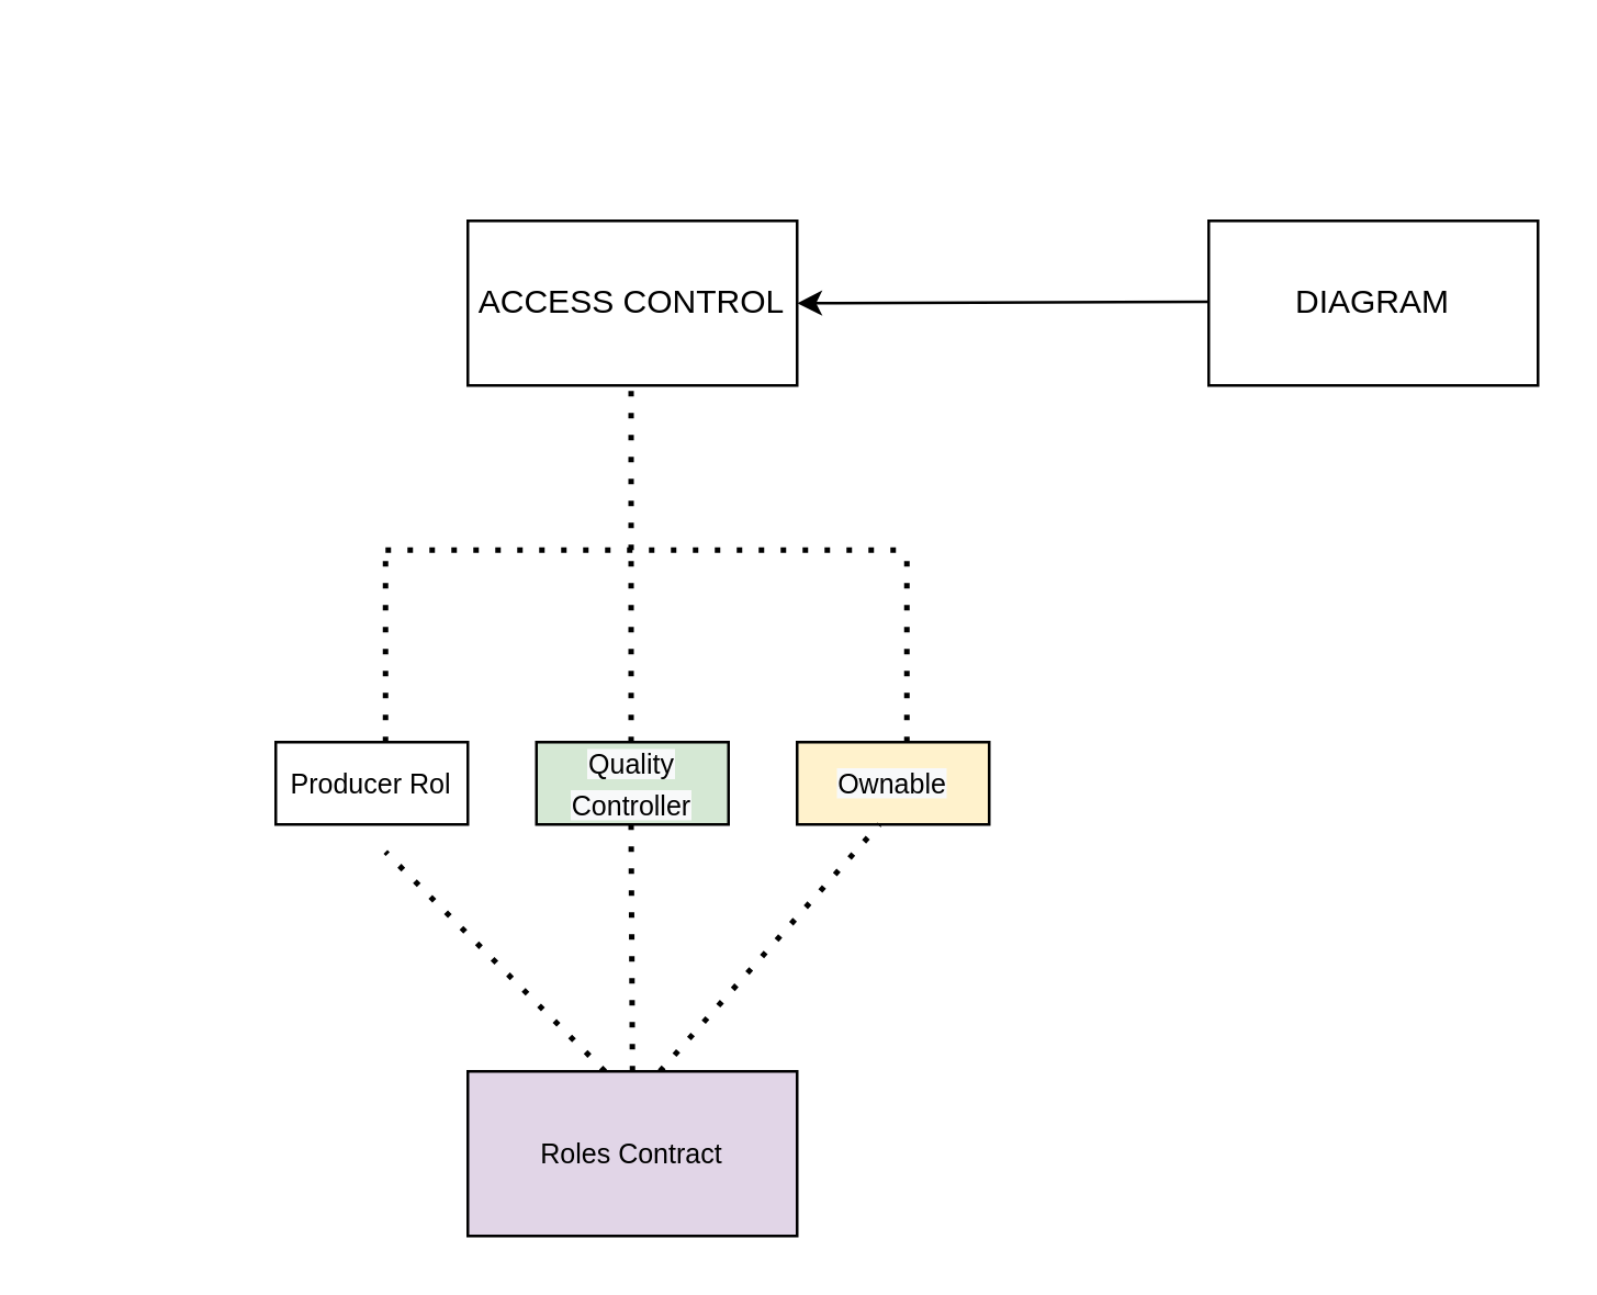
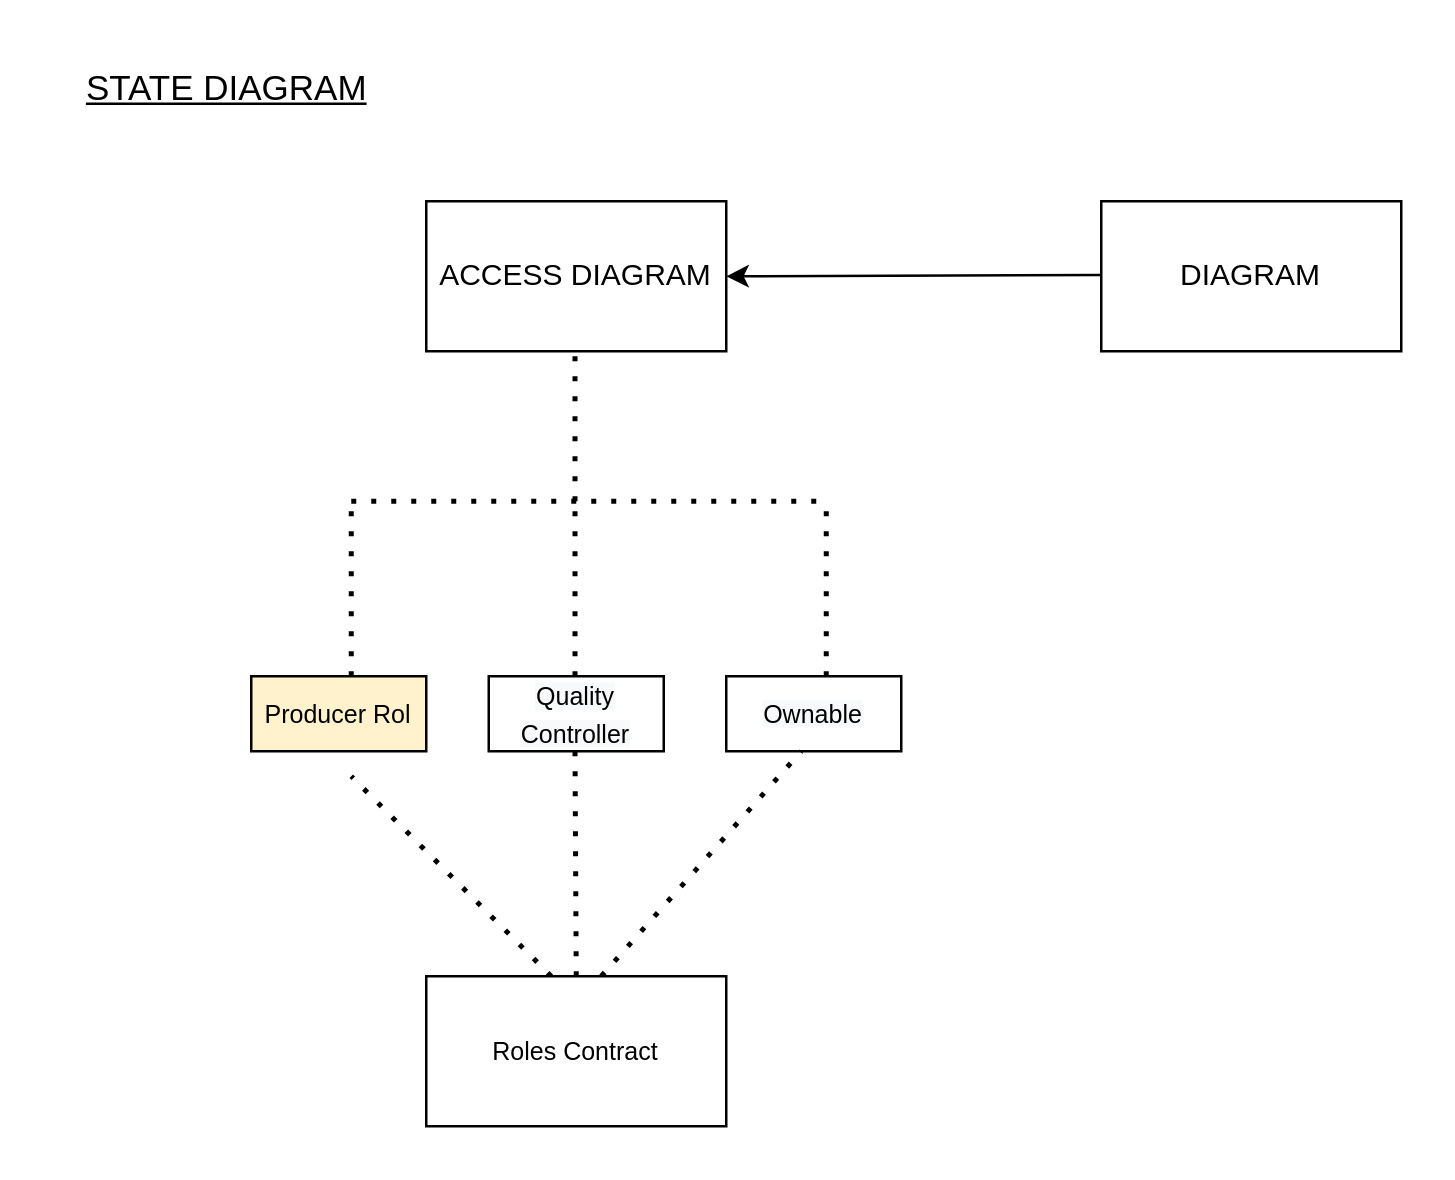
+ <mxCell id="2" value="&lt;u style=&quot;&quot;&gt;&lt;font style=&quot;font-size: 14px;&quot;&gt;STATE DIAGRAM&lt;/font&gt;&lt;/u&gt;" style="text;html=1;align=center;verticalAlign=middle;resizable=0;points=[];autosize=1;strokeColor=none;fillColor=none;" vertex="1" parent="1"><mxGeometry x="20" y="20" width="140" height="30" as="geometry" /></mxCell>
- <mxCell id="4" value="ACCESS CONTROL" style="rounded=0;whiteSpace=wrap;html=1;" vertex="1" parent="1"><mxGeometry x="170" y="80" width="120" height="60" as="geometry" /></mxCell>
+ <mxCell id="4" value="ACCESS DIAGRAM" style="rounded=0;whiteSpace=wrap;html=1;" vertex="1" parent="1"><mxGeometry x="170" y="80" width="120" height="60" as="geometry" /></mxCell>
- <mxCell id="11" value="&lt;font style=&quot;font-size: 10px;&quot;&gt;Producer Rol&lt;/font&gt;" style="rounded=0;whiteSpace=wrap;html=1;" vertex="1" parent="1"><mxGeometry x="100" y="270" width="70" height="30" as="geometry" /></mxCell>
+ <mxCell id="11" value="&lt;font style=&quot;font-size: 10px;&quot;&gt;Producer Rol&lt;/font&gt;" style="rounded=0;whiteSpace=wrap;html=1;fillColor=#fff2cc;" vertex="1" parent="1"><mxGeometry x="100" y="270" width="70" height="30" as="geometry" /></mxCell>
- <mxCell id="12" value="&lt;span style=&quot;color: rgb(0, 0, 0); font-family: Helvetica; font-size: 10px; font-style: normal; font-variant-ligatures: normal; font-variant-caps: normal; font-weight: 400; letter-spacing: normal; orphans: 2; text-align: center; text-indent: 0px; text-transform: none; widows: 2; word-spacing: 0px; -webkit-text-stroke-width: 0px; background-color: rgb(248, 249, 250); text-decoration-thickness: initial; text-decoration-style: initial; text-decoration-color: initial; float: none; display: inline !important;&quot;&gt;Quality Controller&lt;/span&gt;" style="rounded=0;whiteSpace=wrap;html=1;fillColor=#d5e8d4;" vertex="1" parent="1"><mxGeometry x="195" y="270" width="70" height="30" as="geometry" /></mxCell>
+ <mxCell id="12" value="&lt;span style=&quot;color: rgb(0, 0, 0); font-family: Helvetica; font-size: 10px; font-style: normal; font-variant-ligatures: normal; font-variant-caps: normal; font-weight: 400; letter-spacing: normal; orphans: 2; text-align: center; text-indent: 0px; text-transform: none; widows: 2; word-spacing: 0px; -webkit-text-stroke-width: 0px; background-color: rgb(248, 249, 250); text-decoration-thickness: initial; text-decoration-style: initial; text-decoration-color: initial; float: none; display: inline !important;&quot;&gt;Quality Controller&lt;/span&gt;" style="rounded=0;whiteSpace=wrap;html=1;" vertex="1" parent="1"><mxGeometry x="195" y="270" width="70" height="30" as="geometry" /></mxCell>
- <mxCell id="13" value="&lt;span style=&quot;color: rgb(0, 0, 0); font-family: Helvetica; font-size: 10px; font-style: normal; font-variant-ligatures: normal; font-variant-caps: normal; font-weight: 400; letter-spacing: normal; orphans: 2; text-align: center; text-indent: 0px; text-transform: none; widows: 2; word-spacing: 0px; -webkit-text-stroke-width: 0px; background-color: rgb(248, 249, 250); text-decoration-thickness: initial; text-decoration-style: initial; text-decoration-color: initial; float: none; display: inline !important;&quot;&gt;Ownable&lt;/span&gt;" style="rounded=0;whiteSpace=wrap;html=1;fillColor=#fff2cc;" vertex="1" parent="1"><mxGeometry x="290" y="270" width="70" height="30" as="geometry" /></mxCell>
+ <mxCell id="13" value="&lt;span style=&quot;color: rgb(0, 0, 0); font-family: Helvetica; font-size: 10px; font-style: normal; font-variant-ligatures: normal; font-variant-caps: normal; font-weight: 400; letter-spacing: normal; orphans: 2; text-align: center; text-indent: 0px; text-transform: none; widows: 2; word-spacing: 0px; -webkit-text-stroke-width: 0px; background-color: rgb(248, 249, 250); text-decoration-thickness: initial; text-decoration-style: initial; text-decoration-color: initial; float: none; display: inline !important;&quot;&gt;Ownable&lt;/span&gt;" style="rounded=0;whiteSpace=wrap;html=1;" vertex="1" parent="1"><mxGeometry x="290" y="270" width="70" height="30" as="geometry" /></mxCell>
- <mxCell id="17" value="Roles Contract" style="rounded=0;whiteSpace=wrap;html=1;fontSize=10;fillColor=#e1d5e7;" vertex="1" parent="1"><mxGeometry x="170" y="390" width="120" height="60" as="geometry" /></mxCell>
+ <mxCell id="17" value="Roles Contract" style="rounded=0;whiteSpace=wrap;html=1;fontSize=10;" vertex="1" parent="1"><mxGeometry x="170" y="390" width="120" height="60" as="geometry" /></mxCell>
